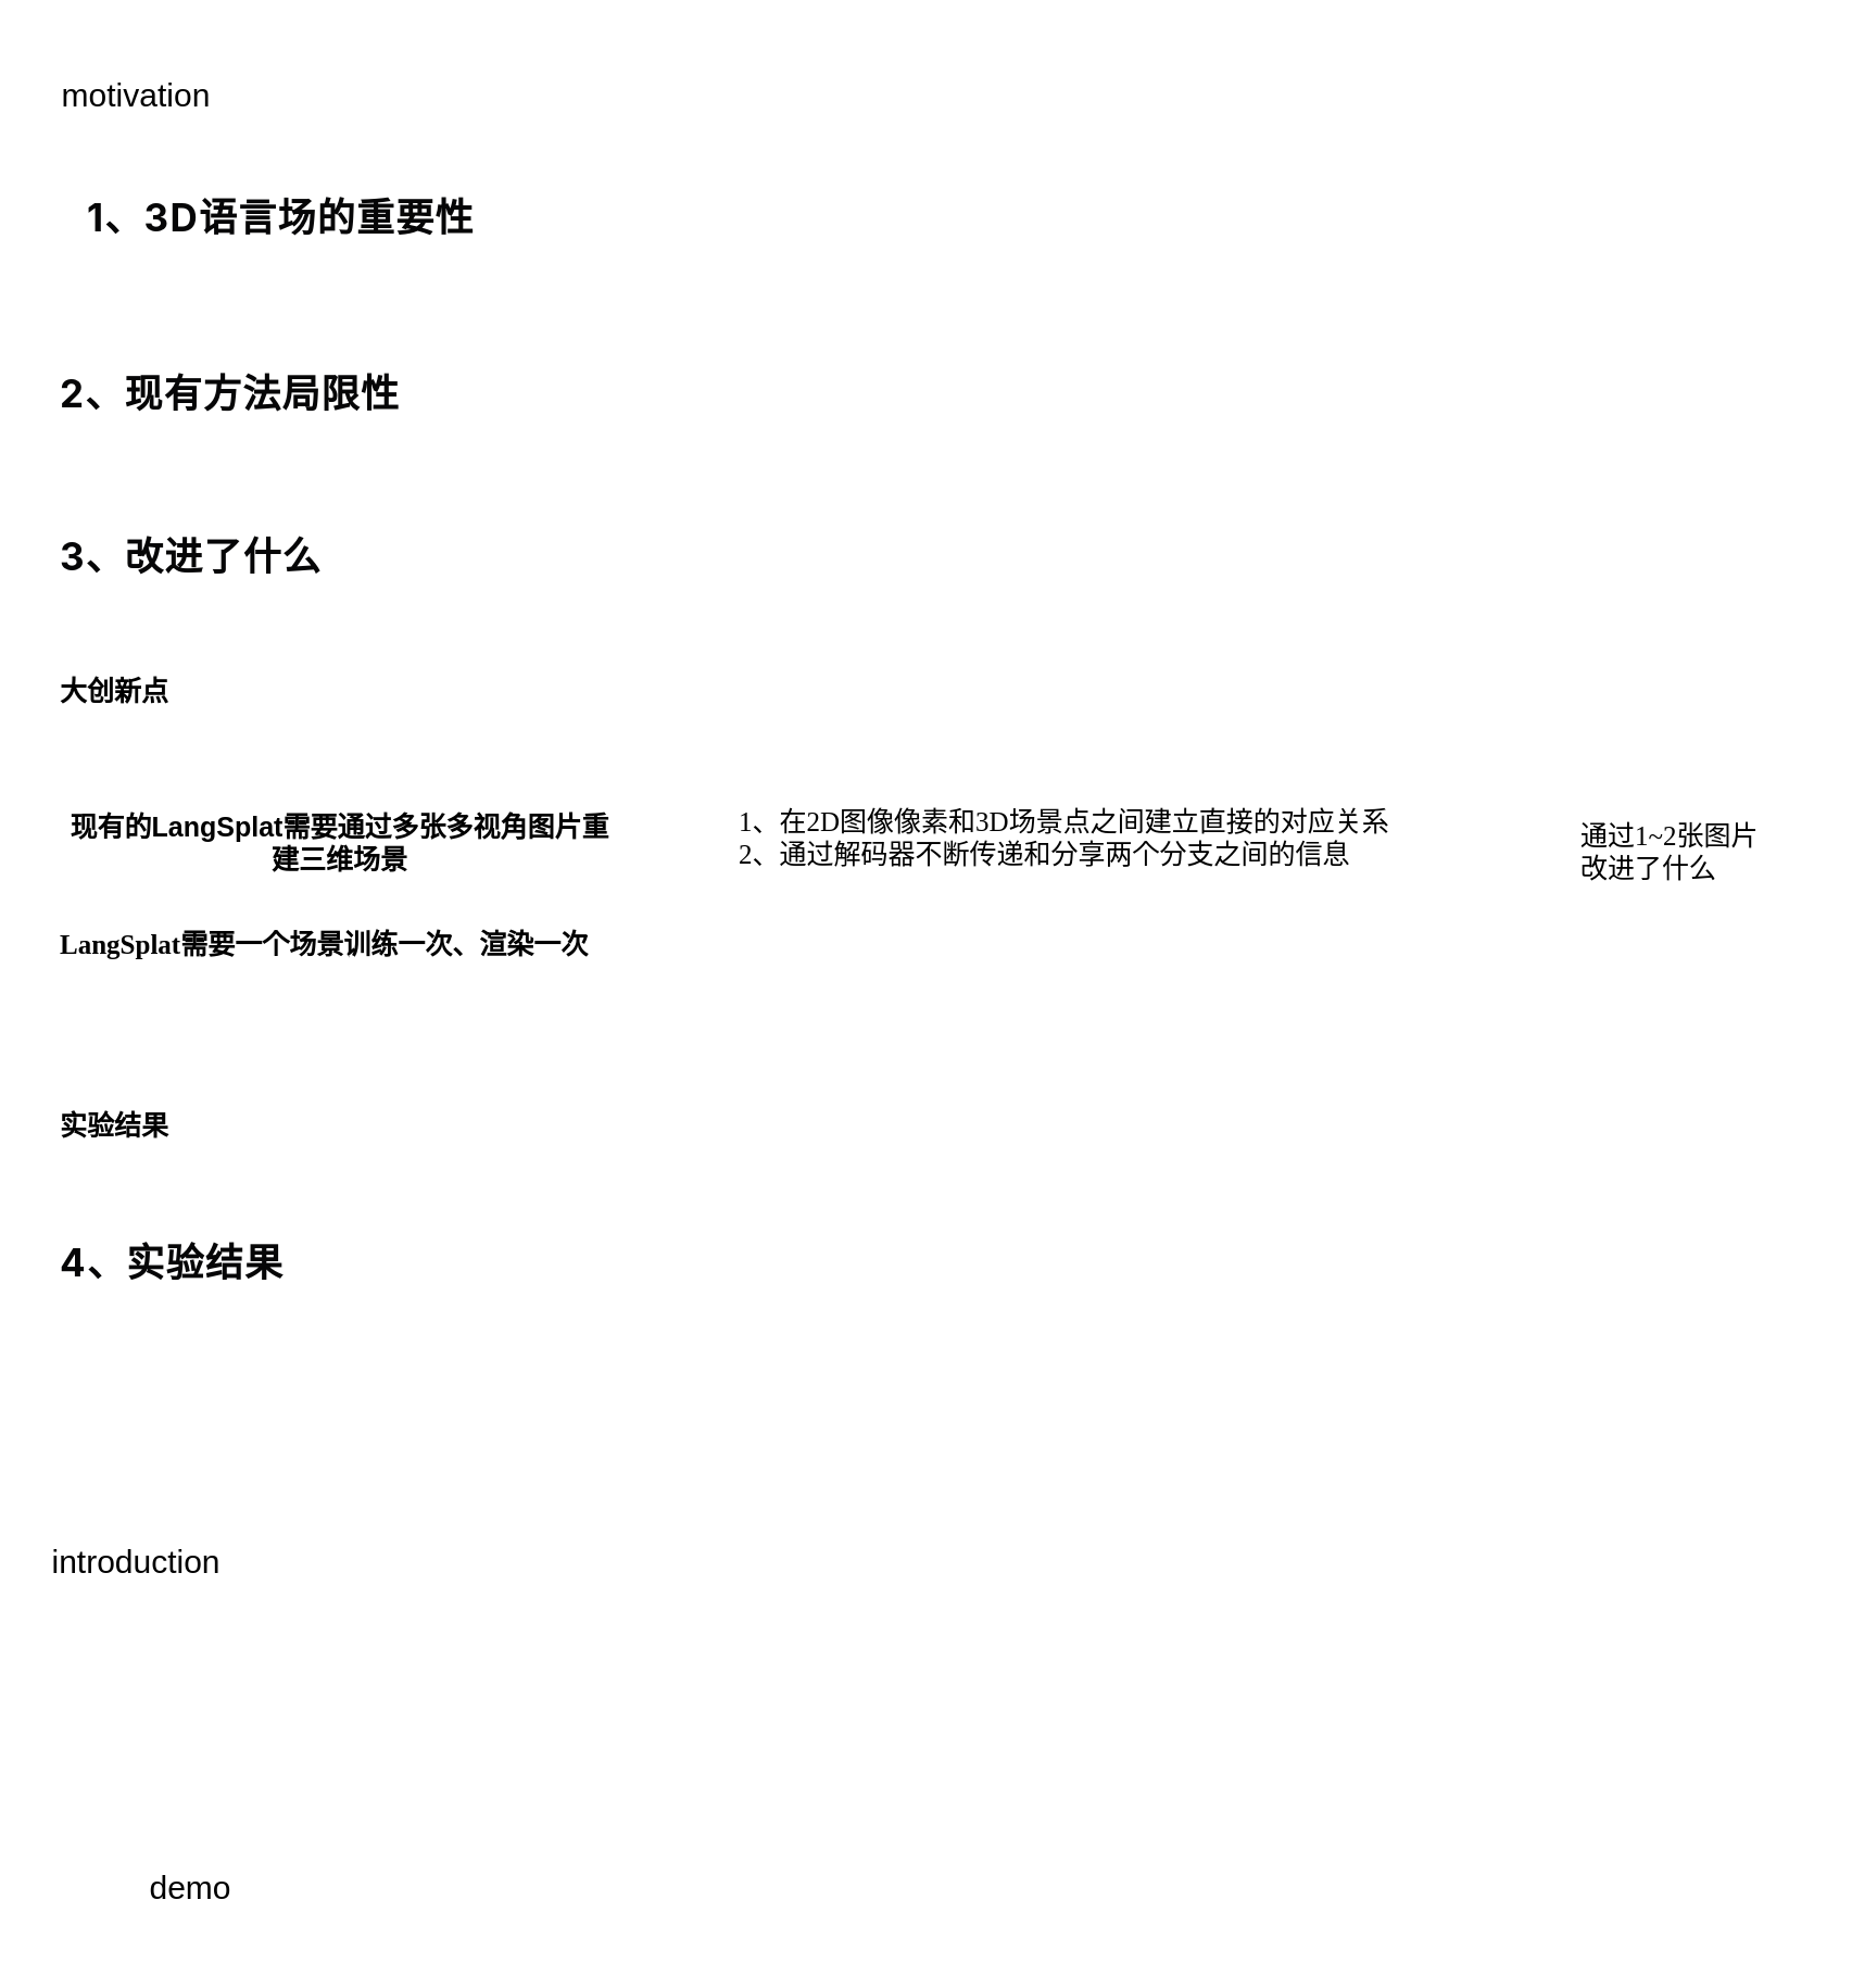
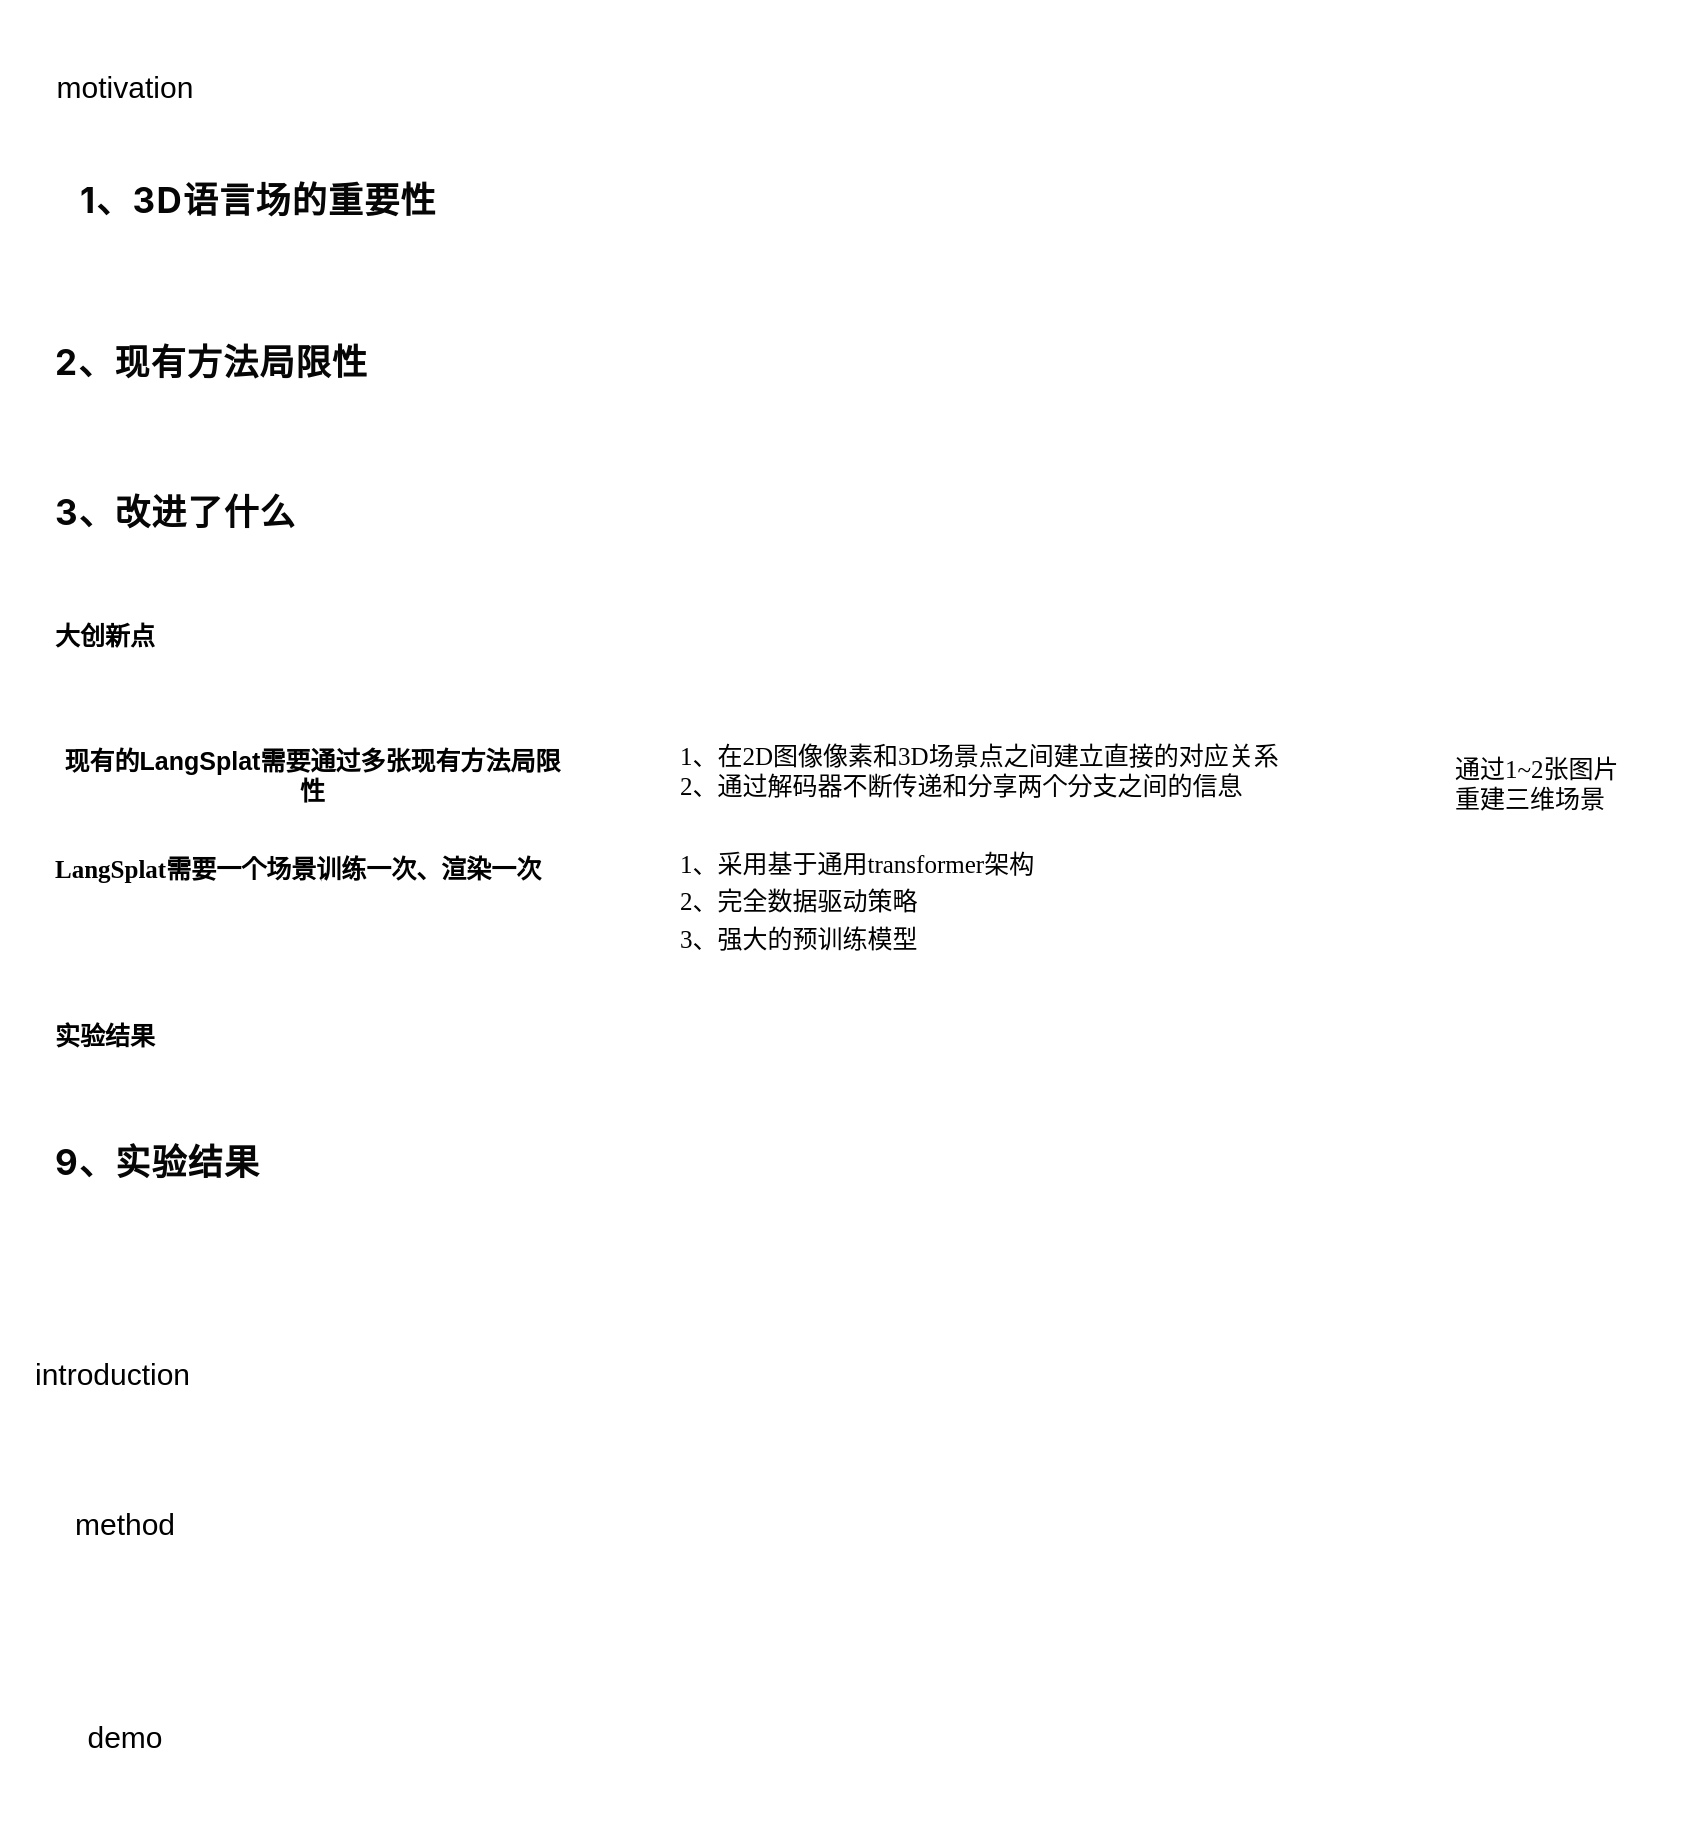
- <mxCell id="6" value="&lt;p style=&quot;margin-top: 0pt; margin-bottom: 0pt; margin-left: 0in; direction: ltr; unicode-bidi: embed; vertical-align: middle; word-break: normal; font-size: 10px;&quot;&gt;&lt;span style=&quot;font-family: 微软雅黑; font-weight: bold;&quot;&gt;现有的&lt;/span&gt;&lt;span style=&quot;font-family: Arial; font-weight: bold;&quot;&gt;LangSplat&lt;/span&gt;&lt;span style=&quot;font-family: 微软雅黑; font-weight: bold;&quot;&gt;需要通过多张&lt;/span&gt;&lt;span style=&quot;font-family: 微软雅黑; font-weight: bold;&quot;&gt;多视角图片重建三维场景&lt;/span&gt;&lt;/p&gt;" style="text;strokeColor=none;align=center;fillColor=none;html=1;verticalAlign=middle;whiteSpace=wrap;rounded=0;" vertex="1" parent="1"><mxGeometry x="20" y="295" width="210" height="30" as="geometry" /></mxCell>
+ <mxCell id="6" value="&lt;p style=&quot;margin-top: 0pt; margin-bottom: 0pt; margin-left: 0in; direction: ltr; unicode-bidi: embed; vertical-align: middle; word-break: normal; font-size: 10px;&quot;&gt;&lt;span style=&quot;font-family: 微软雅黑; font-weight: bold;&quot;&gt;现有的&lt;/span&gt;&lt;span style=&quot;font-family: Arial; font-weight: bold;&quot;&gt;LangSplat&lt;/span&gt;&lt;span style=&quot;font-family: 微软雅黑; font-weight: bold;&quot;&gt;需要通过多张&lt;/span&gt;&lt;span style=&quot;font-family: 微软雅黑; font-weight: bold;&quot;&gt;现有方法局限性&lt;/span&gt;&lt;/p&gt;" style="text;strokeColor=none;align=center;fillColor=none;html=1;verticalAlign=middle;whiteSpace=wrap;rounded=0;" vertex="1" parent="1"><mxGeometry x="20" y="295" width="210" height="30" as="geometry" /></mxCell>
- <mxCell id="10" value="&lt;p style=&quot;margin-top: 0pt; margin-bottom: 0pt; margin-left: 0in; text-align: left; direction: ltr; unicode-bidi: embed; vertical-align: middle; word-break: normal; font-size: 10px;&quot;&gt;&lt;span style=&quot;font-size: 10px; font-family: 微软雅黑; color: black; font-weight: normal; font-style: normal;&quot;&gt;通过&lt;/span&gt;&lt;span style=&quot;font-size: 10px; font-family: 微软雅黑; color: black; font-weight: normal; font-style: normal;&quot;&gt;1~2&lt;/span&gt;&lt;span style=&quot;font-size: 10px; font-family: 微软雅黑; color: black; font-weight: normal; font-style: normal;&quot;&gt;张图片&lt;/span&gt;&lt;/p&gt;&lt;p style=&quot;margin-top: 0pt; margin-bottom: 0pt; margin-left: 0in; text-align: left; direction: ltr; unicode-bidi: embed; vertical-align: middle; word-break: normal; font-size: 10px;&quot;&gt;&lt;span style=&quot;font-size: 10px; font-family: 微软雅黑; color: black; font-weight: normal; font-style: normal;&quot;&gt;改进了什么&lt;/span&gt;&lt;/p&gt;" style="text;whiteSpace=wrap;html=1;fontSize=10;" vertex="1" parent="1"><mxGeometry x="580" y="295" width="80" height="40" as="geometry" /></mxCell>
+ <mxCell id="10" value="&lt;p style=&quot;margin-top: 0pt; margin-bottom: 0pt; margin-left: 0in; text-align: left; direction: ltr; unicode-bidi: embed; vertical-align: middle; word-break: normal; font-size: 10px;&quot;&gt;&lt;span style=&quot;font-size: 10px; font-family: 微软雅黑; color: black; font-weight: normal; font-style: normal;&quot;&gt;通过&lt;/span&gt;&lt;span style=&quot;font-size: 10px; font-family: 微软雅黑; color: black; font-weight: normal; font-style: normal;&quot;&gt;1~2&lt;/span&gt;&lt;span style=&quot;font-size: 10px; font-family: 微软雅黑; color: black; font-weight: normal; font-style: normal;&quot;&gt;张图片&lt;/span&gt;&lt;/p&gt;&lt;p style=&quot;margin-top: 0pt; margin-bottom: 0pt; margin-left: 0in; text-align: left; direction: ltr; unicode-bidi: embed; vertical-align: middle; word-break: normal; font-size: 10px;&quot;&gt;&lt;span style=&quot;font-size: 10px; font-family: 微软雅黑; color: black; font-weight: normal; font-style: normal;&quot;&gt;重建三维场景&lt;/span&gt;&lt;/p&gt;" style="text;whiteSpace=wrap;html=1;fontSize=10;" vertex="1" parent="1"><mxGeometry x="580" y="295" width="80" height="40" as="geometry" /></mxCell>
+ <mxCell id="8" value="&lt;p style=&quot;line-height: normal; margin: 0pt 0in; text-indent: 0in; text-align: left; direction: ltr; unicode-bidi: embed; vertical-align: middle; word-break: normal; font-size: 10px;&quot;&gt;&lt;span style=&quot;font-size: 10px; font-family: 微软雅黑; color: black; font-weight: normal; font-style: normal;&quot;&gt;1&lt;/span&gt;&lt;span style=&quot;font-size: 10px; font-family: 微软雅黑; color: black; font-weight: normal; font-style: normal;&quot;&gt;、采用基于通用&lt;/span&gt;&lt;span style=&quot;font-size: 10px; font-family: 微软雅黑; color: black; font-weight: normal; font-style: normal;&quot;&gt;transformer&lt;/span&gt;&lt;span style=&quot;font-size: 10px; font-family: 微软雅黑; color: black; font-weight: normal; font-style: normal;&quot;&gt;架构&lt;/span&gt;&lt;/p&gt;&lt;p style=&quot;line-height: normal; margin: 0pt 0in; text-indent: 0in; text-align: left; direction: ltr; unicode-bidi: embed; vertical-align: middle; word-break: normal; font-size: 10px;&quot;&gt;&lt;span style=&quot;font-size: 10px; font-family: 微软雅黑; color: black; font-weight: normal; font-style: normal;&quot;&gt;2&lt;/span&gt;&lt;span style=&quot;font-size: 10px; font-family: 微软雅黑; color: black; font-weight: normal; font-style: normal;&quot;&gt;、完全数据驱动策略&lt;/span&gt;&lt;/p&gt;&lt;p style=&quot;line-height: normal; margin: 0pt 0in; text-indent: 0in; text-align: left; direction: ltr; unicode-bidi: embed; vertical-align: middle; word-break: normal; font-size: 10px;&quot;&gt;&lt;span style=&quot;font-size: 10px; font-family: 微软雅黑; color: black; font-weight: normal; font-style: normal;&quot;&gt;3&lt;/span&gt;&lt;span style=&quot;font-size: 10px; font-family: 微软雅黑; color: black; font-weight: normal; font-style: normal;&quot;&gt;、强大的预训练模型&lt;/span&gt;&lt;/p&gt;" style="text;whiteSpace=wrap;html=1;fontSize=10;" vertex="1" parent="1"><mxGeometry x="270" y="330" width="180" height="60" as="geometry" /></mxCell>
- <mxCell id="16" value="&lt;strong style=&quot;box-sizing: inherit; font-weight: 700; color: rgb(6, 6, 7); font-family: -apple-system, blinkmacsystemfont, &amp;quot;Helvetica Neue&amp;quot;, helvetica, &amp;quot;segoe ui&amp;quot;, arial, roboto, &amp;quot;PingFang SC&amp;quot;, miui, &amp;quot;Hiragino Sans GB&amp;quot;, &amp;quot;Microsoft Yahei&amp;quot;, sans-serif; font-size: 14px; font-style: normal; font-variant-ligatures: normal; font-variant-caps: normal; letter-spacing: 0.5px; orphans: 2; text-align: left; text-indent: 0px; text-transform: none; widows: 2; word-spacing: 0px; -webkit-text-stroke-width: 0px; white-space: pre-wrap; background-color: rgb(255, 255, 255); text-decoration-thickness: initial; text-decoration-style: initial; text-decoration-color: initial;&quot;&gt;4、实验结果&lt;/strong&gt;" style="text;whiteSpace=wrap;html=1;" vertex="1" parent="1"><mxGeometry x="20" y="450" width="150" height="40" as="geometry" /></mxCell>
+ <mxCell id="16" value="&lt;strong style=&quot;box-sizing: inherit; font-weight: 700; color: rgb(6, 6, 7); font-family: -apple-system, blinkmacsystemfont, &amp;quot;Helvetica Neue&amp;quot;, helvetica, &amp;quot;segoe ui&amp;quot;, arial, roboto, &amp;quot;PingFang SC&amp;quot;, miui, &amp;quot;Hiragino Sans GB&amp;quot;, &amp;quot;Microsoft Yahei&amp;quot;, sans-serif; font-size: 14px; font-style: normal; font-variant-ligatures: normal; font-variant-caps: normal; letter-spacing: 0.5px; orphans: 2; text-align: left; text-indent: 0px; text-transform: none; widows: 2; word-spacing: 0px; -webkit-text-stroke-width: 0px; white-space: pre-wrap; background-color: rgb(255, 255, 255); text-decoration-thickness: initial; text-decoration-style: initial; text-decoration-color: initial;&quot;&gt;9、实验结果&lt;/strong&gt;" style="text;whiteSpace=wrap;html=1;" vertex="1" parent="1"><mxGeometry x="20" y="450" width="150" height="40" as="geometry" /></mxCell>
- <mxCell id="3" value="introduction" style="text;strokeColor=none;align=center;fillColor=none;html=1;verticalAlign=middle;whiteSpace=wrap;rounded=0;" vertex="1" parent="1"><mxGeometry x="20" y="560" width="60" height="30" as="geometry" /></mxCell>
+ <mxCell id="3" value="introduction" style="text;strokeColor=none;align=center;fillColor=none;html=1;verticalAlign=middle;whiteSpace=wrap;rounded=0;" vertex="1" parent="1"><mxGeometry x="15" y="535" width="60" height="30" as="geometry" /></mxCell>
+ <mxCell id="4" value="method" style="text;strokeColor=none;align=center;fillColor=none;html=1;verticalAlign=middle;whiteSpace=wrap;rounded=0;" vertex="1" parent="1"><mxGeometry x="20" y="595" width="60" height="30" as="geometry" /></mxCell>
- <mxCell id="5" value="demo" style="text;strokeColor=none;align=center;fillColor=none;html=1;verticalAlign=middle;whiteSpace=wrap;rounded=0;" vertex="1" parent="1"><mxGeometry x="40" y="680" width="60" height="30" as="geometry" /></mxCell>
+ <mxCell id="5" value="demo" style="text;strokeColor=none;align=center;fillColor=none;html=1;verticalAlign=middle;whiteSpace=wrap;rounded=0;" vertex="1" parent="1"><mxGeometry x="20" y="680" width="60" height="30" as="geometry" /></mxCell>
